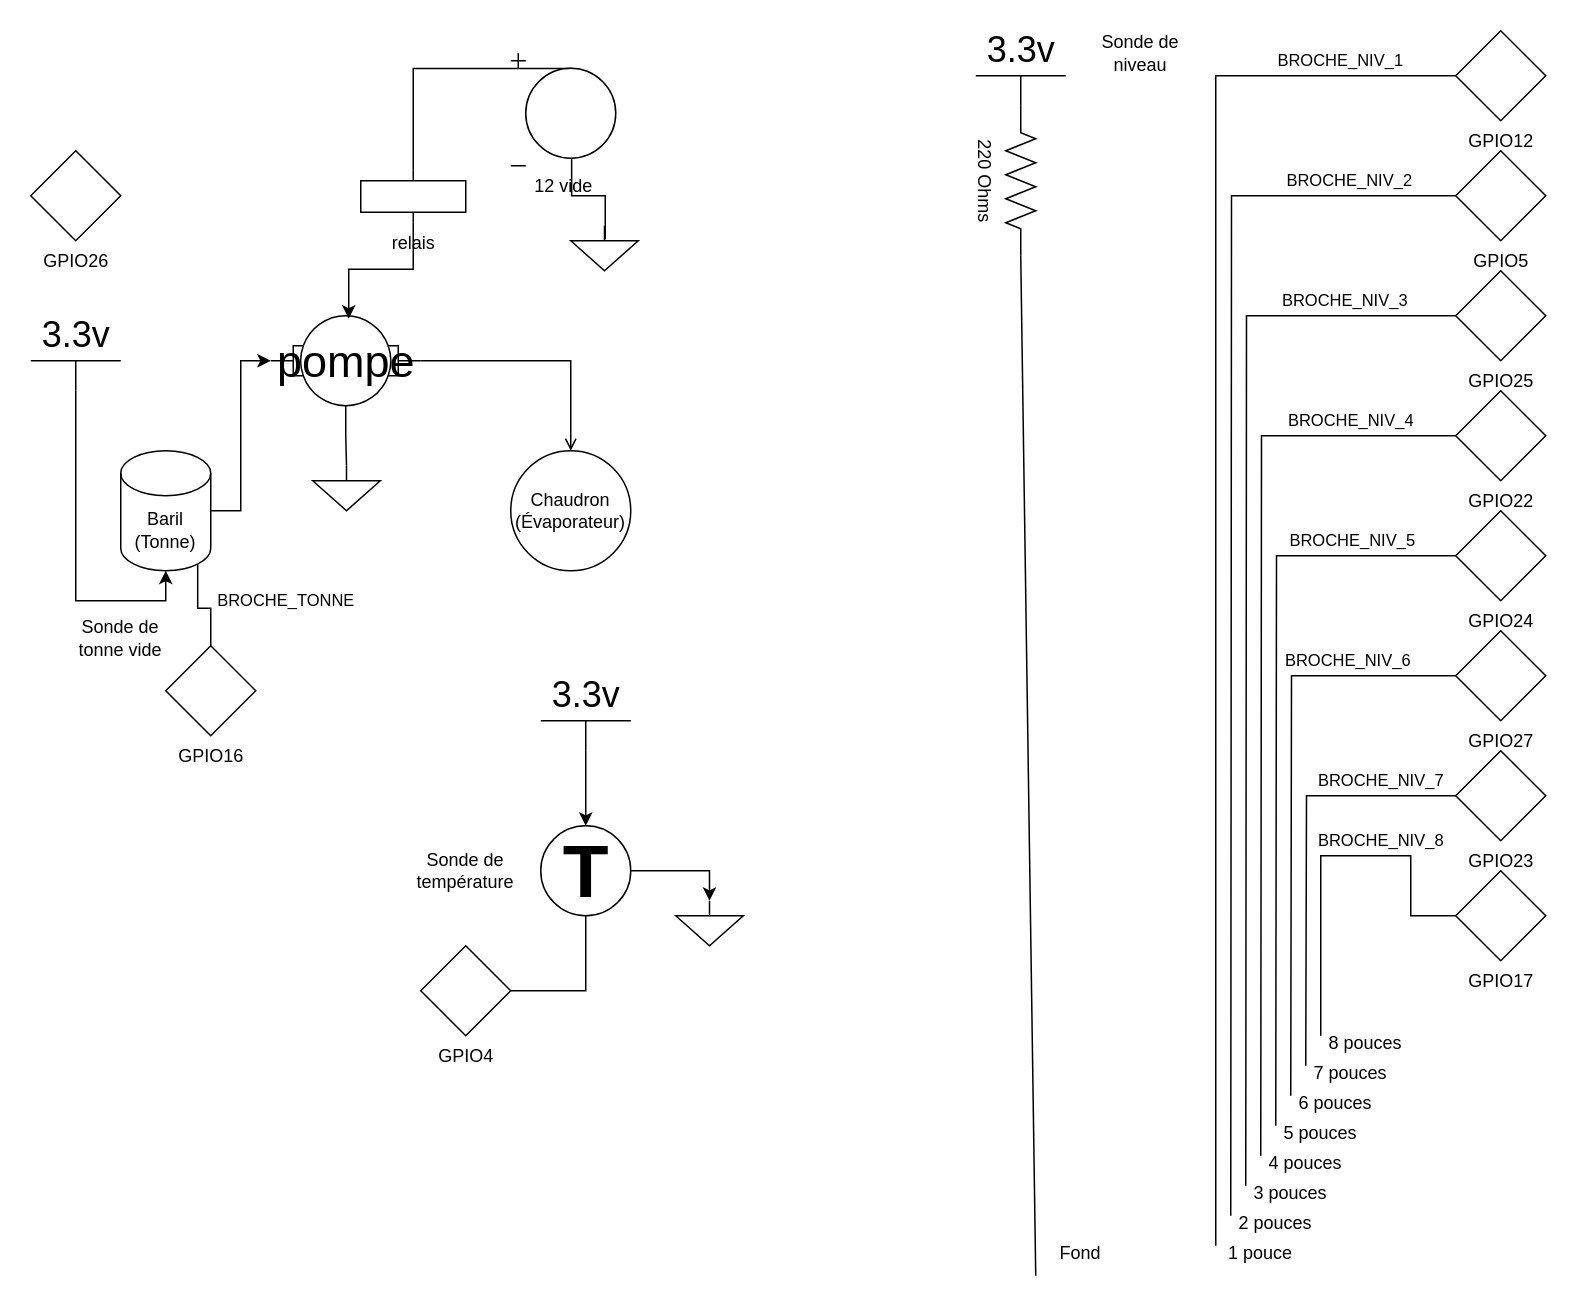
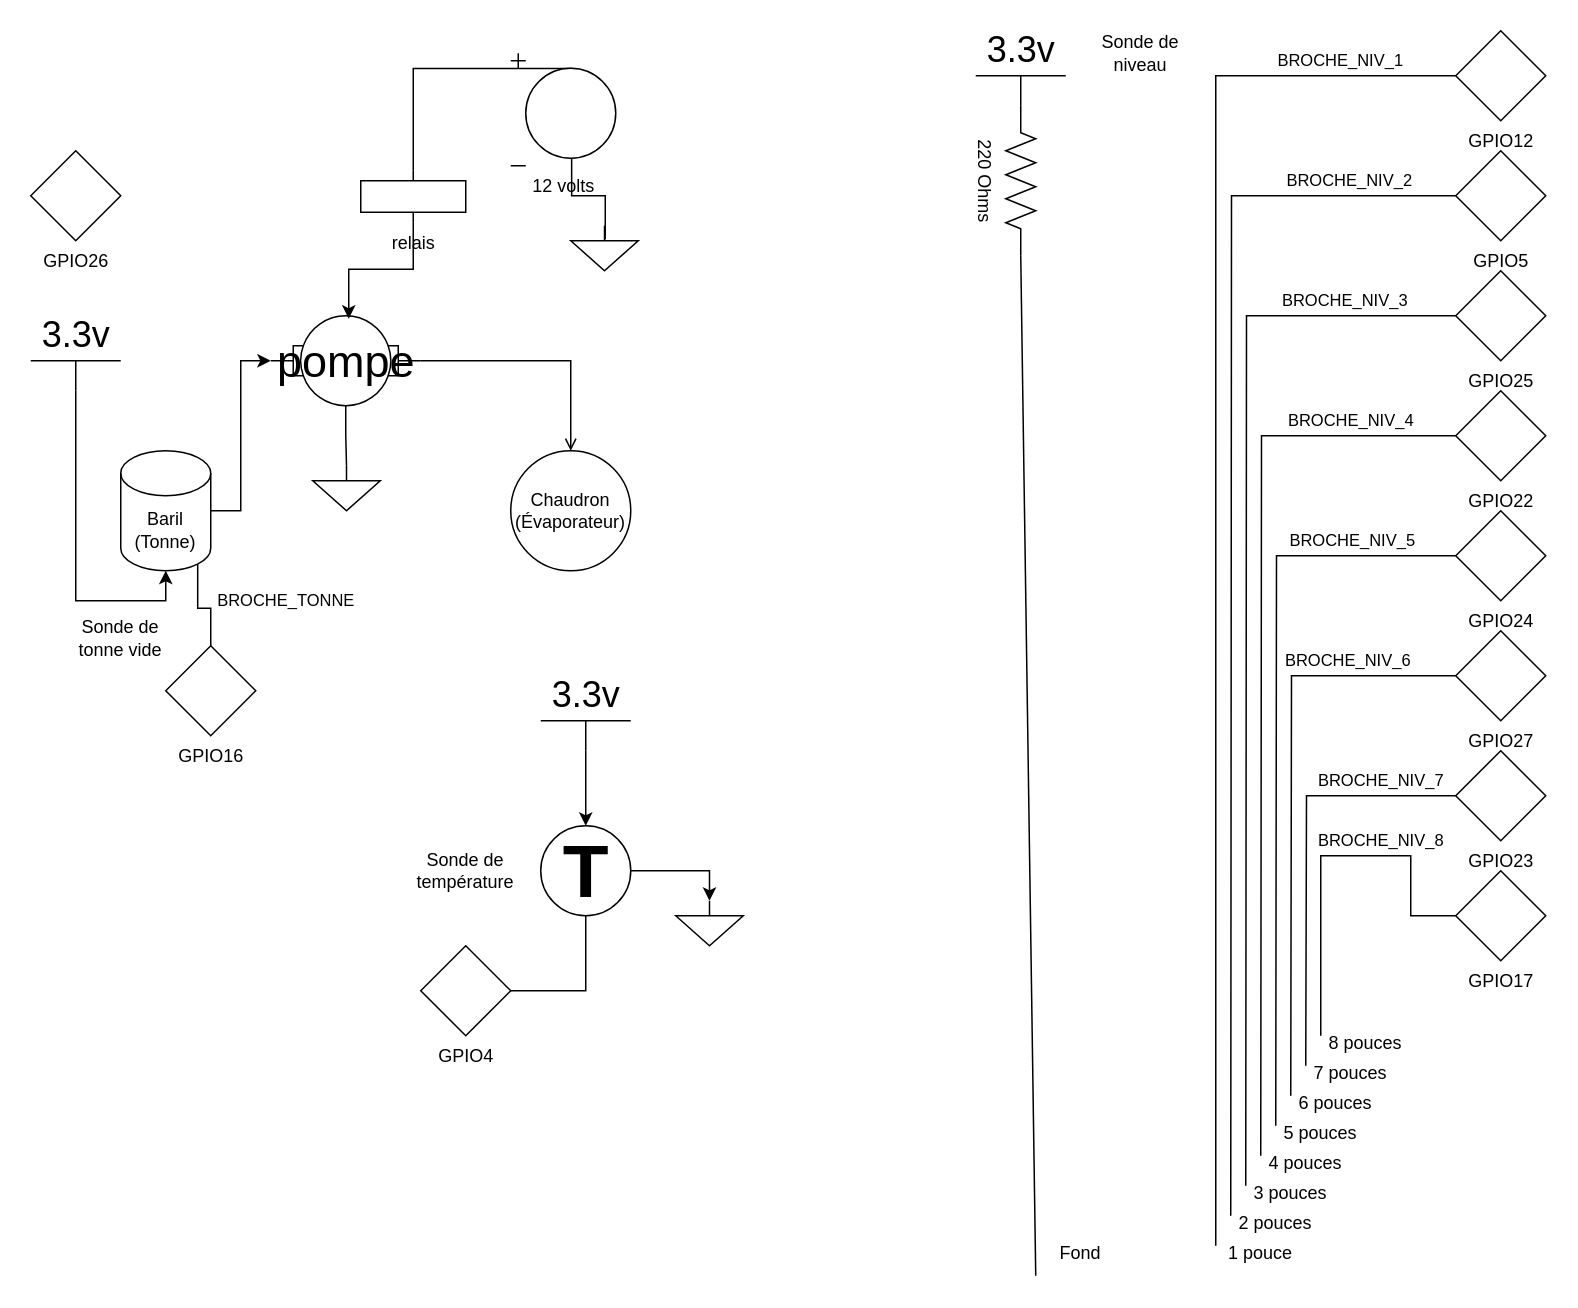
- <mxCell id="40" value="12 vide" style="pointerEvents=1;verticalLabelPosition=bottom;shadow=0;dashed=0;align=center;html=1;verticalAlign=top;shape=mxgraph.electrical.signal_sources.dc_source_1;" parent="1" vertex="1"><mxGeometry x="340" y="35" width="70" height="75" as="geometry" /></mxCell>
+ <mxCell id="40" value="12 volts" style="pointerEvents=1;verticalLabelPosition=bottom;shadow=0;dashed=0;align=center;html=1;verticalAlign=top;shape=mxgraph.electrical.signal_sources.dc_source_1;" parent="1" vertex="1"><mxGeometry x="340" y="35" width="70" height="75" as="geometry" /></mxCell>
